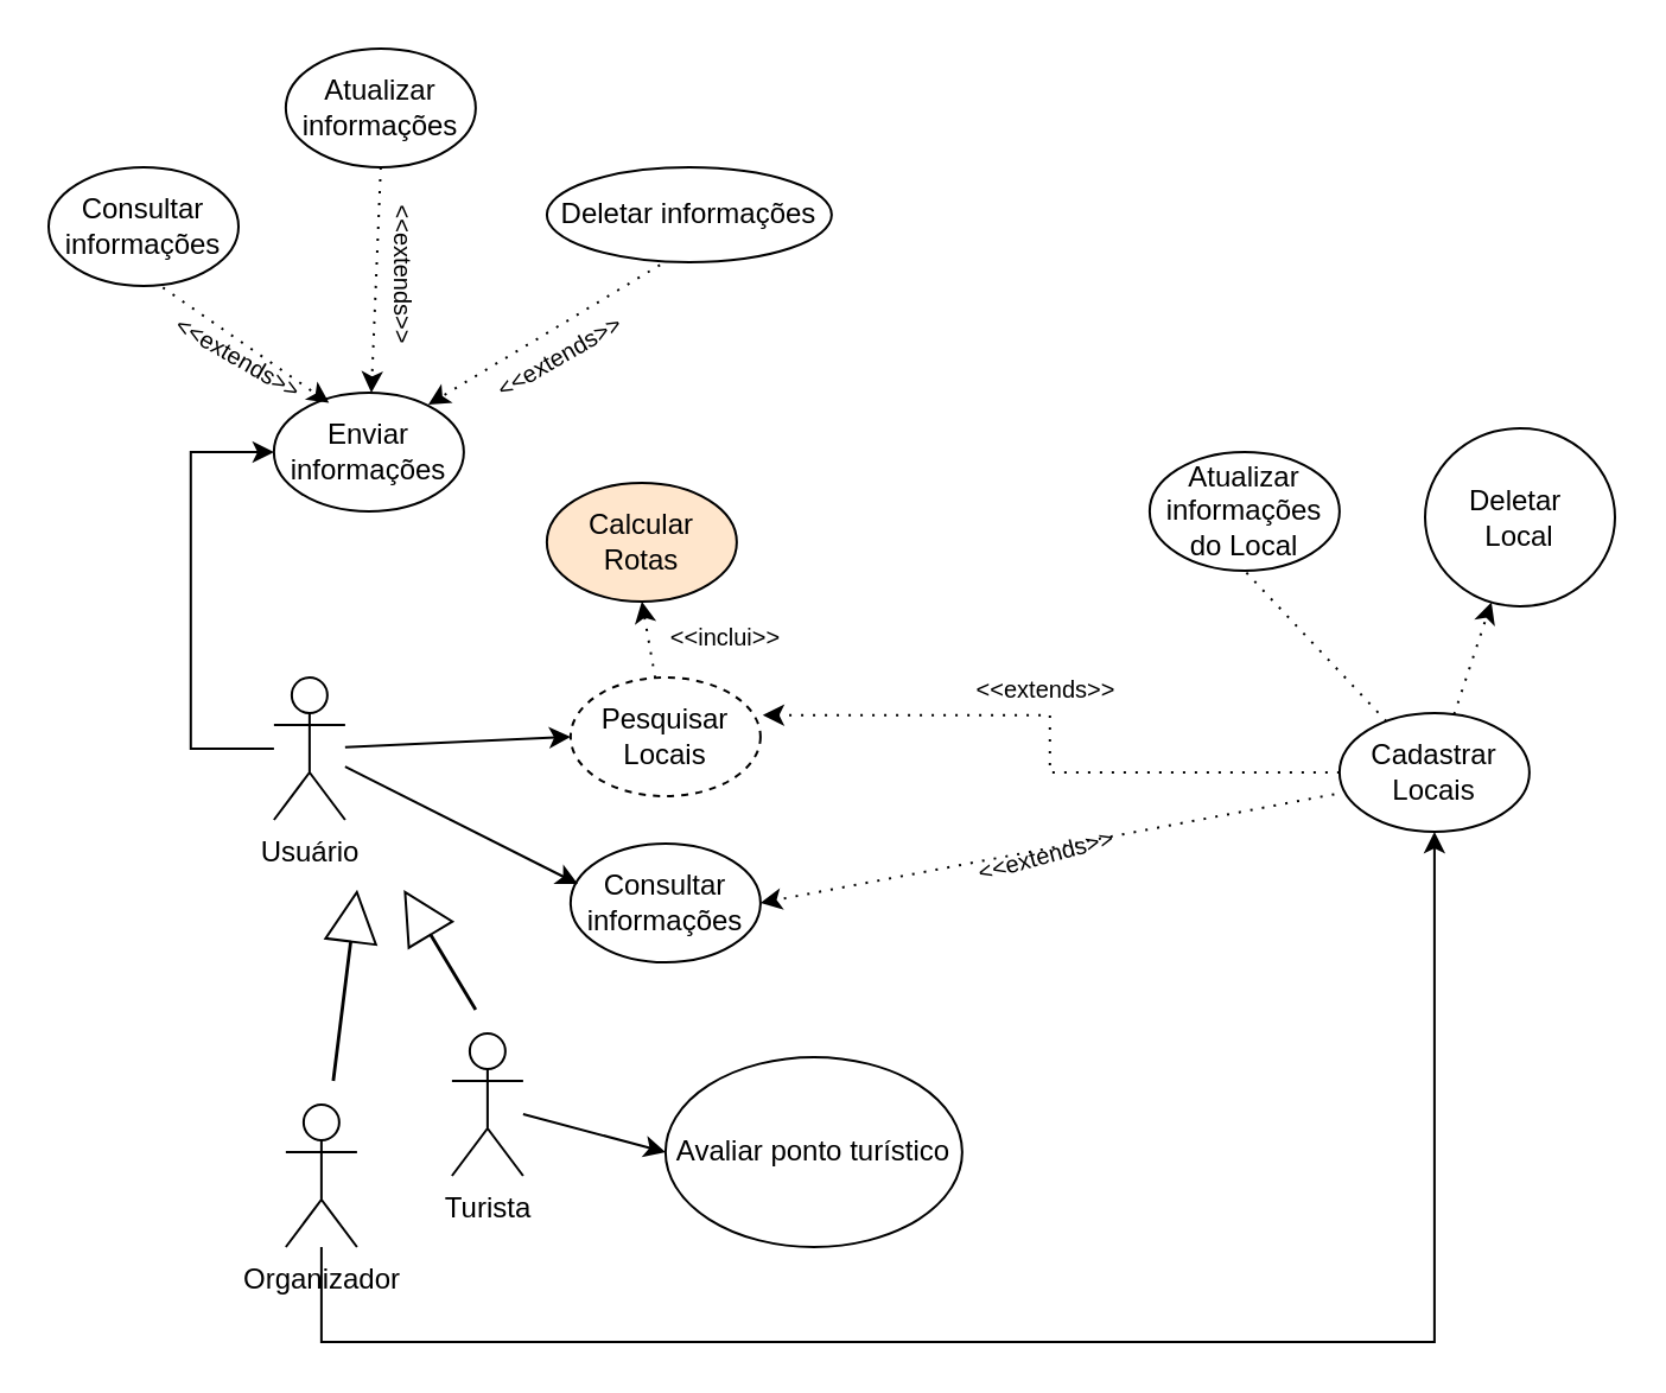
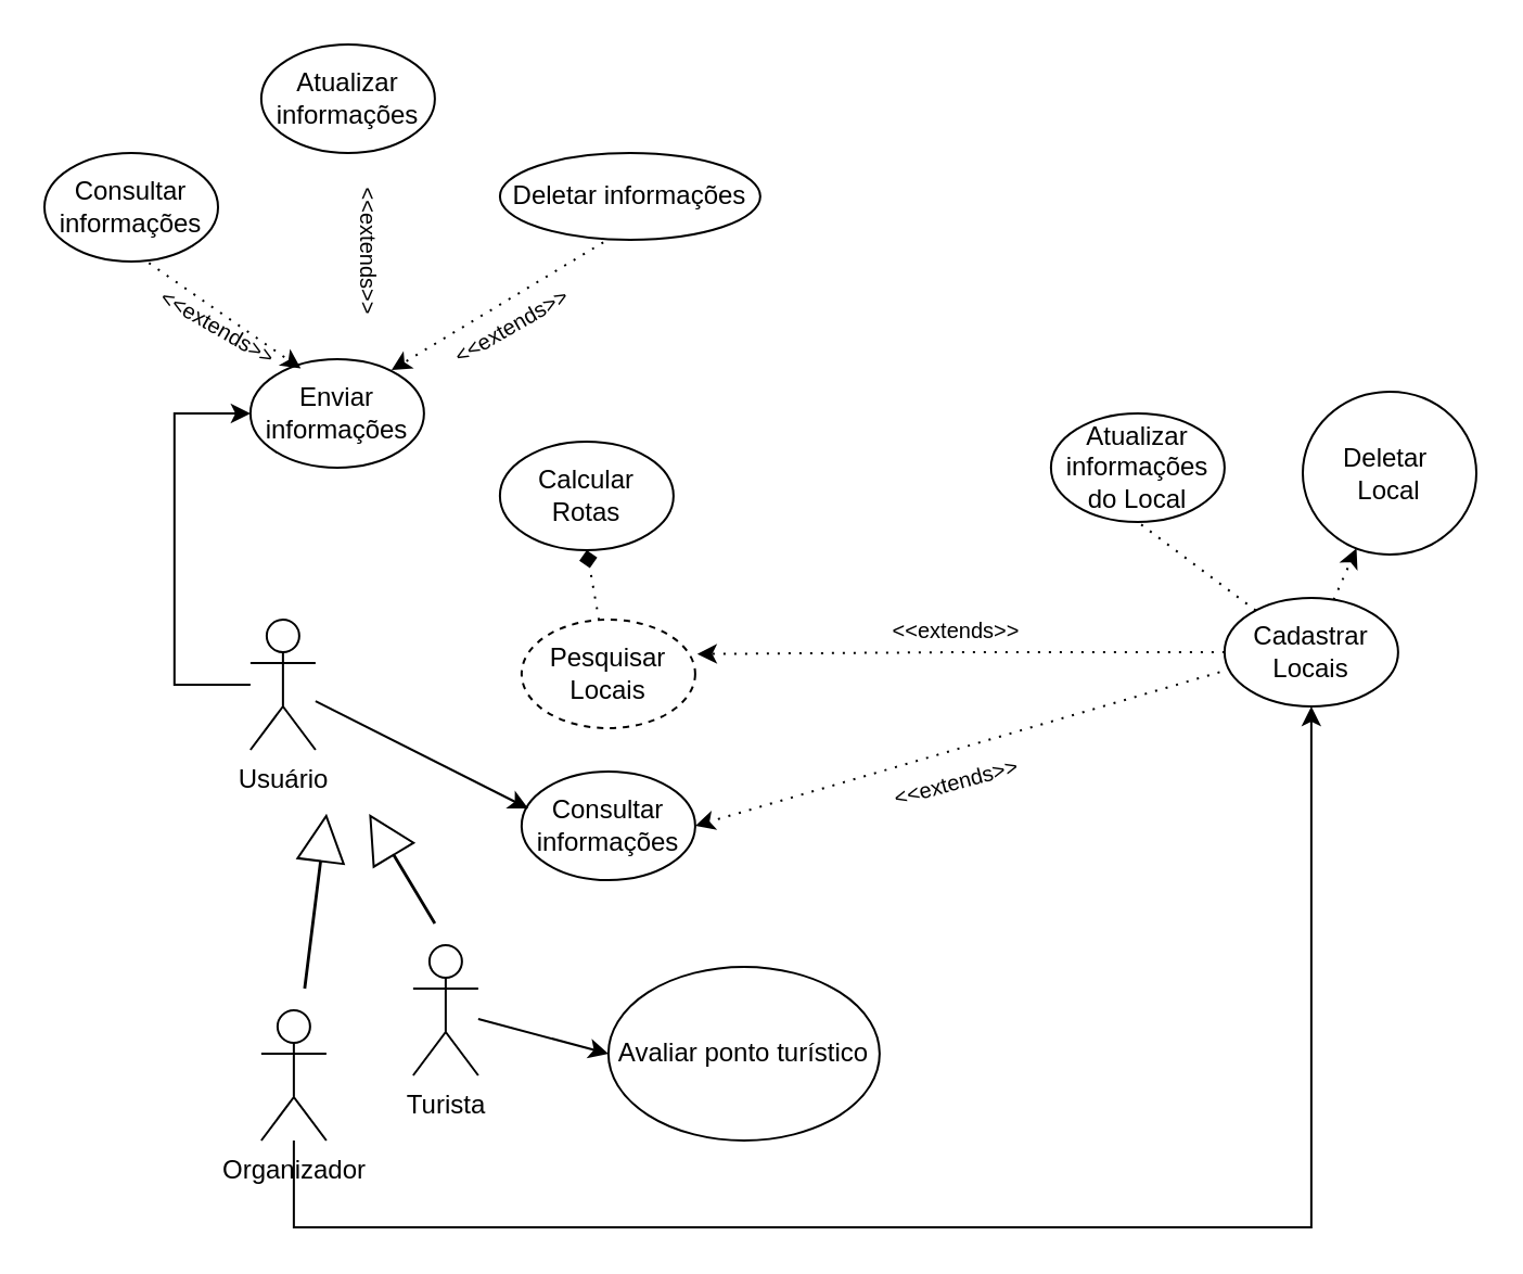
- <mxCell id="29" style="rounded=0;orthogonalLoop=1;jettySize=auto;html=1;dashed=1;dashPattern=1 4;exitX=0.5;exitY=1;exitDx=0;exitDy=0;" edge="1" parent="1" source="27" target="19"><mxGeometry relative="1" as="geometry"><mxPoint x="574" y="310" as="sourcePoint" /><mxPoint x="331" y="311" as="targetPoint" /></mxGeometry></mxCell>
- <mxCell id="12" value="Calcular Rotas" style="ellipse;whiteSpace=wrap;html=1;fillColor=#ffe6cc;" parent="1" vertex="1"><mxGeometry x="229.94" y="203" width="80" height="50" as="geometry" /></mxCell>
+ <mxCell id="12" value="Calcular Rotas" style="ellipse;whiteSpace=wrap;html=1;" parent="1" vertex="1"><mxGeometry x="229.94" y="203" width="80" height="50" as="geometry" /></mxCell>
- <mxCell id="7" style="rounded=0;orthogonalLoop=1;jettySize=auto;html=1;entryX=0.5;entryY=1;entryDx=0;entryDy=0;dashed=1;dashPattern=1 4;" parent="1" source="8" target="12" edge="1"><mxGeometry relative="1" as="geometry" /></mxCell>
+ <mxCell id="7" style="rounded=0;orthogonalLoop=1;jettySize=auto;html=1;entryX=0.5;entryY=1;entryDx=0;entryDy=0;dashed=1;dashPattern=1 4;endArrow=diamond;" parent="1" source="8" target="12" edge="1"><mxGeometry relative="1" as="geometry" /></mxCell>
- <mxCell id="14" value="&lt;font style=&quot;font-size: 10px;&quot;&gt;&amp;lt;&amp;lt;inclui&amp;gt;&amp;gt;&lt;/font&gt;" style="text;html=1;align=center;verticalAlign=middle;resizable=0;points=[];autosize=1;strokeColor=none;fillColor=none;" parent="1" vertex="1"><mxGeometry x="269.94" y="253" width="70" height="30" as="geometry" /></mxCell>
- <mxCell id="2" style="rounded=0;orthogonalLoop=1;jettySize=auto;html=1;entryX=0;entryY=0.5;entryDx=0;entryDy=0;" parent="1" source="4" target="8" edge="1"><mxGeometry relative="1" as="geometry" /></mxCell>
- <mxCell id="11" value="Cadastrar Locais" style="ellipse;whiteSpace=wrap;html=1;" parent="1" vertex="1"><mxGeometry x="563.94" y="300" width="80" height="50" as="geometry" /></mxCell>
+ <mxCell id="11" value="Cadastrar Locais" style="ellipse;whiteSpace=wrap;html=1;" parent="1" vertex="1"><mxGeometry x="563.94" y="275" width="80" height="50" as="geometry" /></mxCell>
